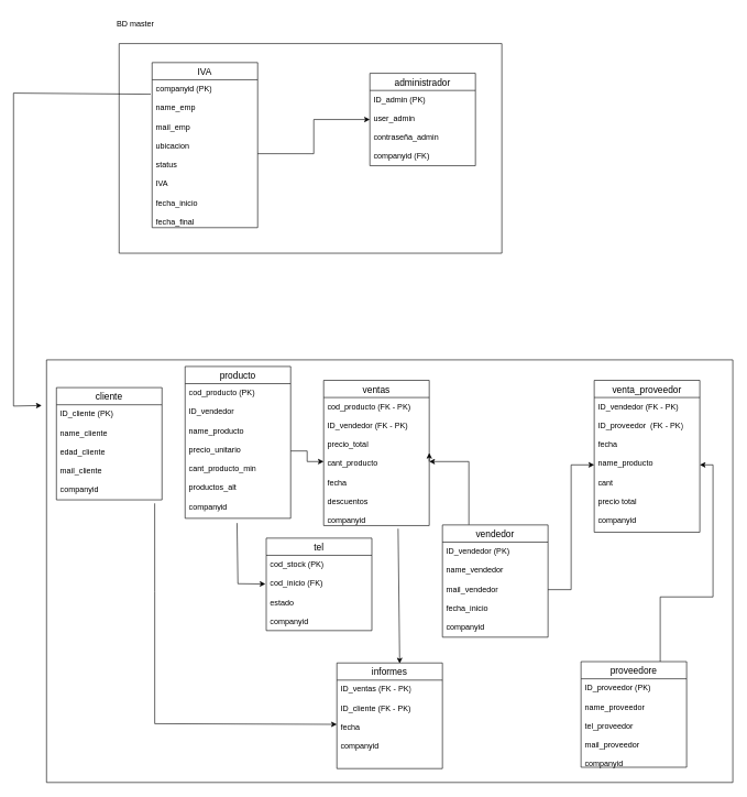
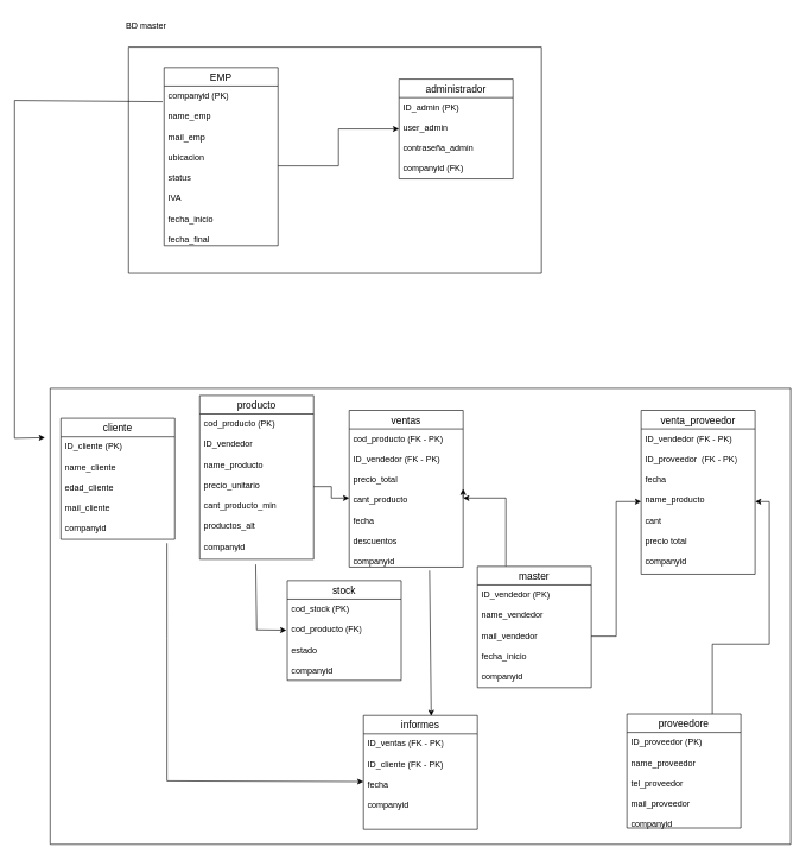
- <mxCell id="3" value="IVA" style="swimlane;fontStyle=0;childLayout=stackLayout;horizontal=1;startSize=26;horizontalStack=0;resizeParent=1;resizeParentMax=0;resizeLast=0;collapsible=1;marginBottom=0;align=center;fontSize=14;" vertex="1" parent="2"><mxGeometry x="50" y="28.75" width="160" height="250" as="geometry" /></mxCell>
+ <mxCell id="3" value="EMP" style="swimlane;fontStyle=0;childLayout=stackLayout;horizontal=1;startSize=26;horizontalStack=0;resizeParent=1;resizeParentMax=0;resizeLast=0;collapsible=1;marginBottom=0;align=center;fontSize=14;" vertex="1" parent="2"><mxGeometry x="50" y="28.75" width="160" height="250" as="geometry" /></mxCell>
- <mxCell id="16" value="vendedor" style="swimlane;fontStyle=0;childLayout=stackLayout;horizontal=1;startSize=26;horizontalStack=0;resizeParent=1;resizeParentMax=0;resizeLast=0;collapsible=1;marginBottom=0;align=center;fontSize=14;" vertex="1" parent="10"><mxGeometry x="600" y="250" width="160" height="170" as="geometry" /></mxCell>
+ <mxCell id="16" value="master" style="swimlane;fontStyle=0;childLayout=stackLayout;horizontal=1;startSize=26;horizontalStack=0;resizeParent=1;resizeParentMax=0;resizeLast=0;collapsible=1;marginBottom=0;align=center;fontSize=14;" vertex="1" parent="10"><mxGeometry x="600" y="250" width="160" height="170" as="geometry" /></mxCell>
- <mxCell id="18" value="tel" style="swimlane;fontStyle=0;childLayout=stackLayout;horizontal=1;startSize=26;horizontalStack=0;resizeParent=1;resizeParentMax=0;resizeLast=0;collapsible=1;marginBottom=0;align=center;fontSize=14;" vertex="1" parent="10"><mxGeometry x="333" y="270" width="160" height="140" as="geometry" /></mxCell>
+ <mxCell id="18" value="stock" style="swimlane;fontStyle=0;childLayout=stackLayout;horizontal=1;startSize=26;horizontalStack=0;resizeParent=1;resizeParentMax=0;resizeLast=0;collapsible=1;marginBottom=0;align=center;fontSize=14;" vertex="1" parent="10"><mxGeometry x="333" y="270" width="160" height="140" as="geometry" /></mxCell>
- <mxCell id="19" value="cod_stock (PK)&lt;br&gt;&lt;br&gt;cod_inicio (FK)&lt;br&gt;&lt;br&gt;estado&amp;nbsp;&lt;br&gt;&lt;br&gt;companyid" style="text;strokeColor=none;fillColor=none;spacingLeft=4;spacingRight=4;overflow=hidden;rotatable=0;points=[[0,0.5],[1,0.5]];portConstraint=eastwest;fontSize=12;whiteSpace=wrap;html=1;" vertex="1" parent="18"><mxGeometry y="26" width="160" height="114" as="geometry" /></mxCell>
+ <mxCell id="19" value="cod_stock (PK)&lt;br&gt;&lt;br&gt;cod_producto (FK)&lt;br&gt;&lt;br&gt;estado&amp;nbsp;&lt;br&gt;&lt;br&gt;companyid" style="text;strokeColor=none;fillColor=none;spacingLeft=4;spacingRight=4;overflow=hidden;rotatable=0;points=[[0,0.5],[1,0.5]];portConstraint=eastwest;fontSize=12;whiteSpace=wrap;html=1;" vertex="1" parent="18"><mxGeometry y="26" width="160" height="114" as="geometry" /></mxCell>
